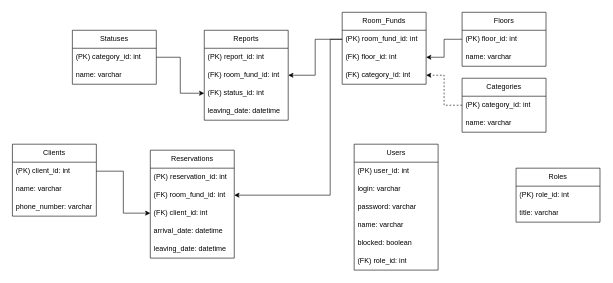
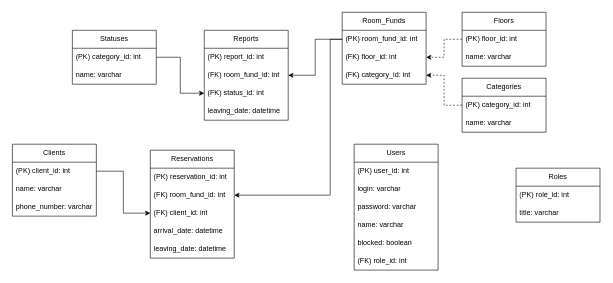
- <mxCell id="13" style="edgeStyle=orthogonalEdgeStyle;rounded=0;orthogonalLoop=1;jettySize=auto;html=1;entryX=1;entryY=0.5;entryDx=0;entryDy=0;" parent="1" source="7" target="4" edge="1"><mxGeometry relative="1" as="geometry" /></mxCell>
+ <mxCell id="13" style="edgeStyle=orthogonalEdgeStyle;rounded=0;orthogonalLoop=1;jettySize=auto;html=1;entryX=1;entryY=0.5;entryDx=0;entryDy=0;dashed=1;" parent="1" source="7" target="4" edge="1"><mxGeometry relative="1" as="geometry" /></mxCell>
